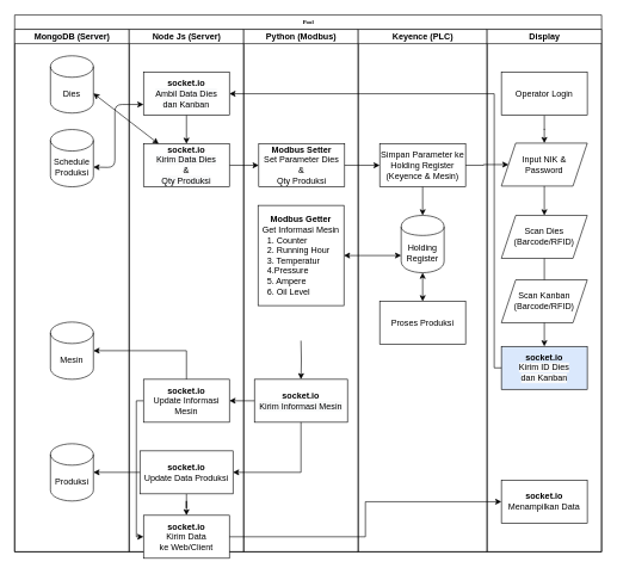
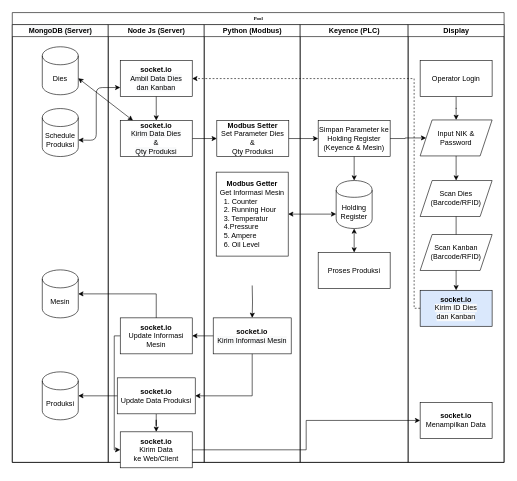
- <mxCell id="43" style="edgeStyle=orthogonalEdgeStyle;rounded=0;orthogonalLoop=1;jettySize=auto;html=1;exitX=0;exitY=0.5;exitDx=0;exitDy=0;entryX=1;entryY=0.5;entryDx=0;entryDy=0;" edge="1" parent="2" source="31" target="9"><mxGeometry relative="1" as="geometry"><mxPoint x="360" y="150" as="targetPoint" /><Array as="points"><mxPoint x="670" y="493" /><mxPoint x="670" y="110" /></Array></mxGeometry></mxCell>
+ <mxCell id="43" style="edgeStyle=orthogonalEdgeStyle;rounded=0;orthogonalLoop=1;jettySize=auto;html=1;exitX=0;exitY=0.5;exitDx=0;exitDy=0;entryX=1;entryY=0.5;entryDx=0;entryDy=0;dashed=1;" edge="1" parent="2" source="31" target="9"><mxGeometry relative="1" as="geometry"><mxPoint x="360" y="150" as="targetPoint" /><Array as="points"><mxPoint x="670" y="493" /><mxPoint x="670" y="110" /></Array></mxGeometry></mxCell>
